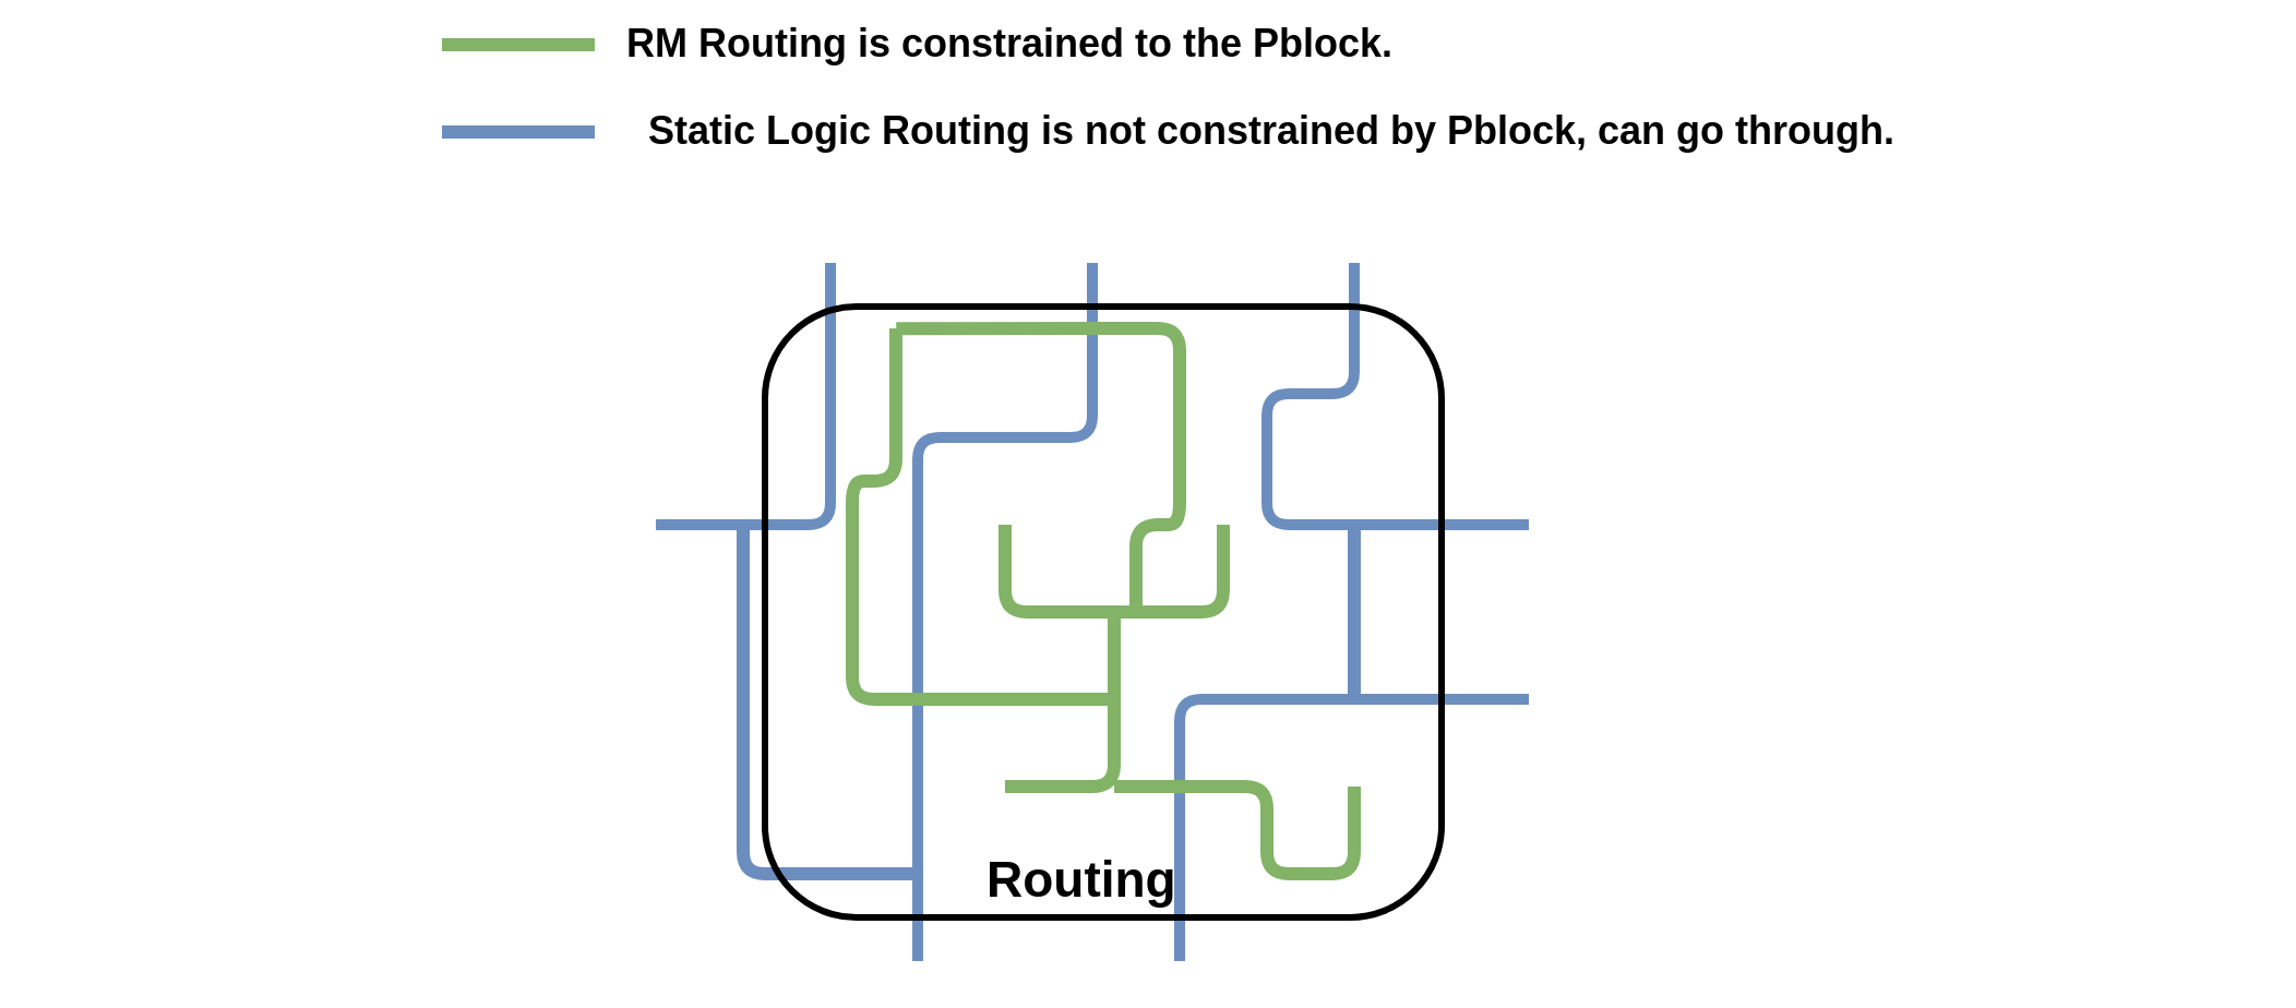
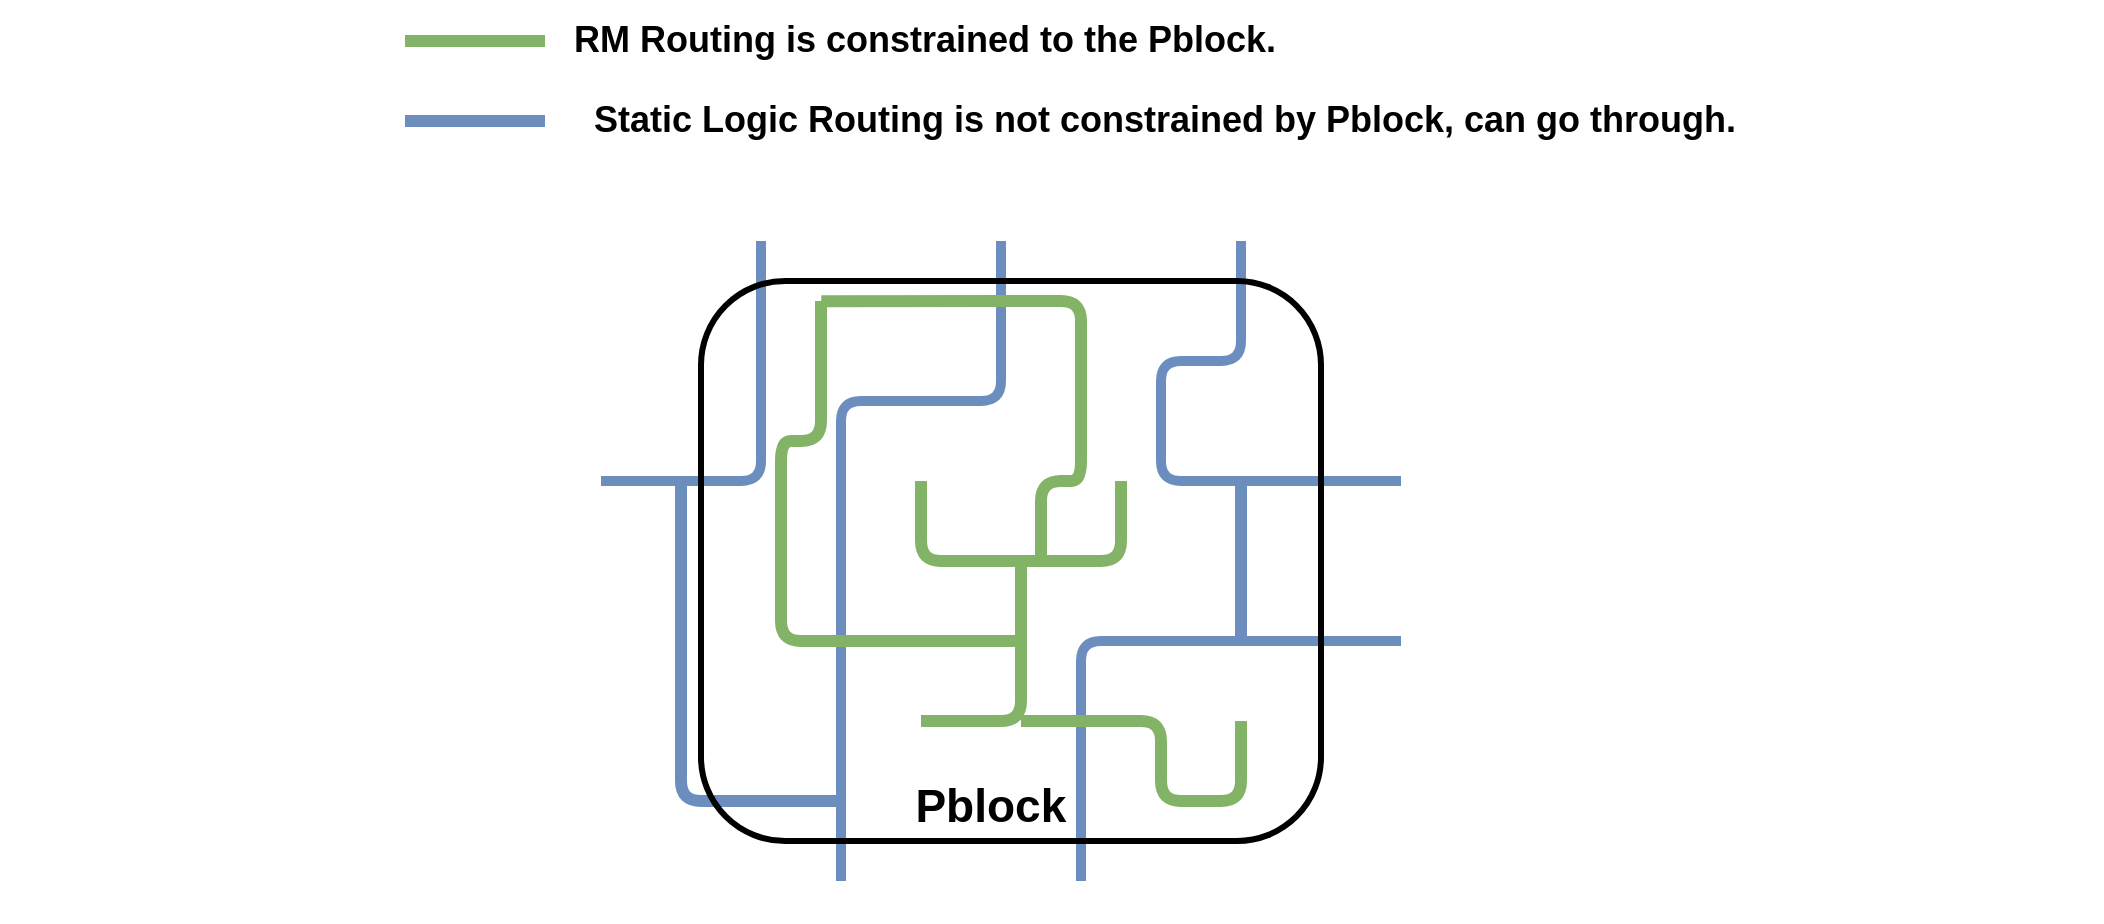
- <mxCell id="14" value="&lt;font style=&quot;font-size: 23px;&quot;&gt;Routing&amp;nbsp; &amp;nbsp;&lt;/font&gt;" style="rounded=1;whiteSpace=wrap;html=1;strokeWidth=3;fillColor=none;fontStyle=1;verticalAlign=bottom;" vertex="1" parent="1"><mxGeometry x="350" y="140" width="310" height="280" as="geometry" /></mxCell>
+ <mxCell id="14" value="&lt;font style=&quot;font-size: 23px;&quot;&gt;Pblock&amp;nbsp; &amp;nbsp;&lt;/font&gt;" style="rounded=1;whiteSpace=wrap;html=1;strokeWidth=3;fillColor=none;fontStyle=1;verticalAlign=bottom;" vertex="1" parent="1"><mxGeometry x="350" y="140" width="310" height="280" as="geometry" /></mxCell>
